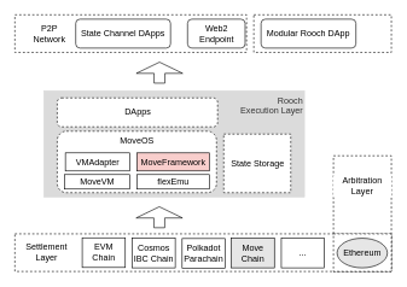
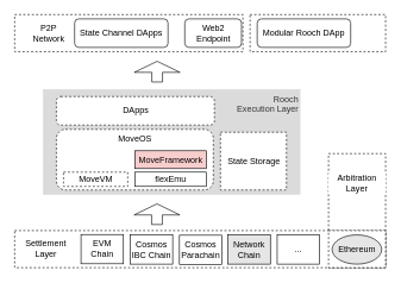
- <mxCell id="15" value="VMAdapter" style="rounded=0;whiteSpace=wrap;html=1;" parent="9" vertex="1"><mxGeometry x="29.75" y="86" width="88.75" height="25" as="geometry" /></mxCell>
- <mxCell id="13" value="MoveVM" style="rounded=0;whiteSpace=wrap;html=1;" parent="9" vertex="1"><mxGeometry x="28.5" y="116" width="90" height="20" as="geometry" /></mxCell>
+ <mxCell id="13" value="MoveVM" style="rounded=0;whiteSpace=wrap;html=1;dashed=1;" parent="9" vertex="1"><mxGeometry x="28.5" y="116" width="90" height="20" as="geometry" /></mxCell>
- <mxCell id="29" value="Polkadot Parachain" style="rounded=0;whiteSpace=wrap;html=1;verticalAlign=middle;align=center;" parent="28" vertex="1"><mxGeometry width="59.5" height="41" as="geometry" /></mxCell>
+ <mxCell id="29" value="Cosmos Parachain" style="rounded=0;whiteSpace=wrap;html=1;verticalAlign=middle;align=center;" parent="28" vertex="1"><mxGeometry width="59.5" height="41" as="geometry" /></mxCell>
- <mxCell id="25" value="Move Chain" style="rounded=0;whiteSpace=wrap;html=1;verticalAlign=middle;align=center;fillColor=#E6E6E6;" parent="1" vertex="1"><mxGeometry x="319" y="329" width="59.5" height="41" as="geometry" /></mxCell>
+ <mxCell id="25" value="Network Chain" style="rounded=0;whiteSpace=wrap;html=1;verticalAlign=middle;align=center;fillColor=#E6E6E6;" parent="1" vertex="1"><mxGeometry x="319" y="329" width="59.5" height="41" as="geometry" /></mxCell>
